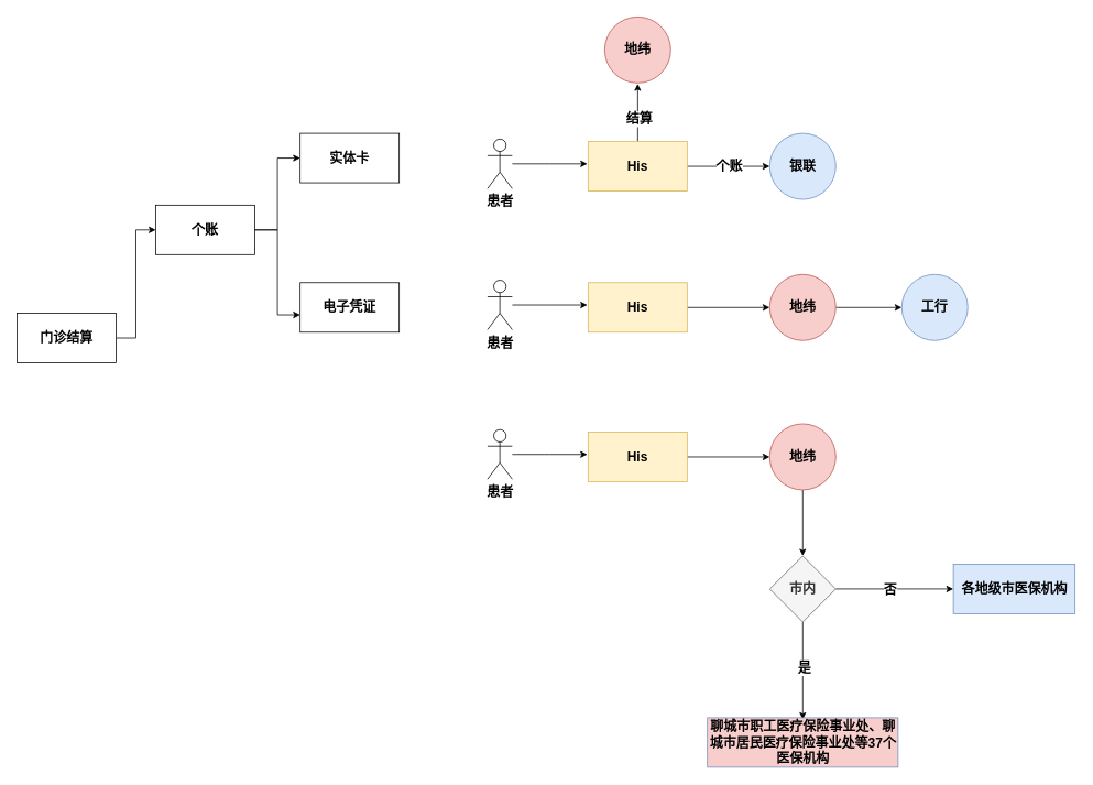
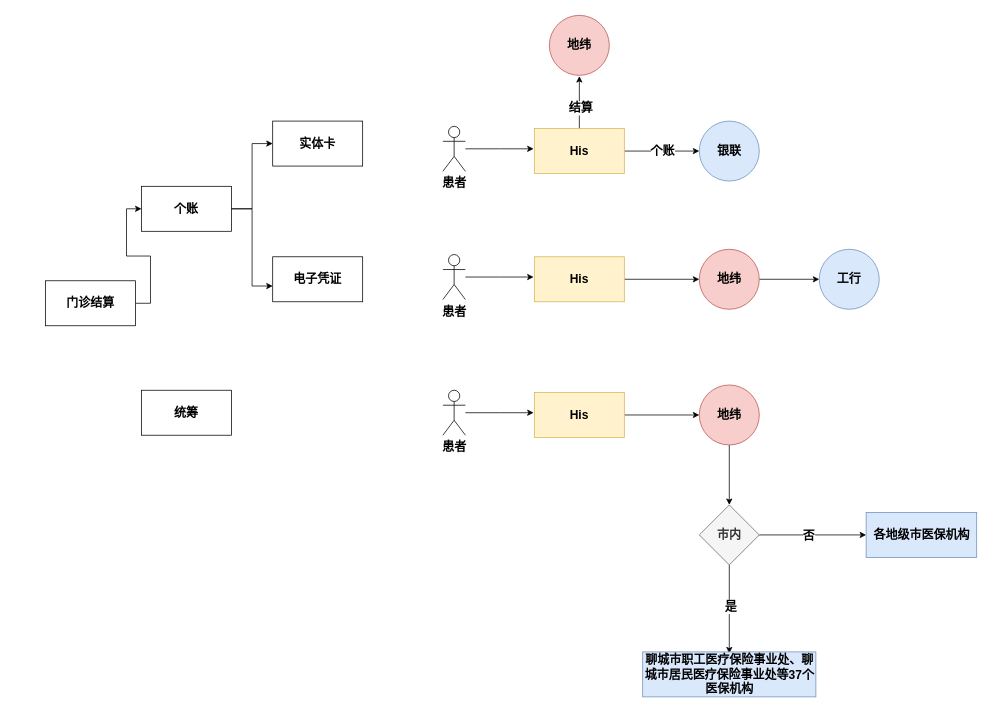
- <mxCell id="25" value="&lt;b&gt;&lt;font style=&quot;font-size: 16px;&quot;&gt;门诊结算&lt;/font&gt;&lt;/b&gt;" style="rounded=0;whiteSpace=wrap;html=1;" vertex="1" parent="1"><mxGeometry x="20" y="379" width="120" height="60" as="geometry" /></mxCell>
+ <mxCell id="25" value="&lt;b&gt;&lt;font style=&quot;font-size: 16px;&quot;&gt;门诊结算&lt;/font&gt;&lt;/b&gt;" style="rounded=0;whiteSpace=wrap;html=1;" vertex="1" parent="1"><mxGeometry x="60" y="374" width="120" height="60" as="geometry" /></mxCell>
+ <mxCell id="28" value="&lt;b style=&quot;font-size: 16px;&quot;&gt;统筹&lt;/b&gt;" style="rounded=0;whiteSpace=wrap;html=1;" vertex="1" parent="1"><mxGeometry x="188" y="520" width="120" height="60" as="geometry" /></mxCell>
- <mxCell id="38" value="&lt;b&gt;&lt;font style=&quot;font-size: 16px;&quot;&gt;聊城市职工医疗保险事业处、聊城市居民医疗保险事业处等37个医保机构&lt;/font&gt;&lt;/b&gt;" style="rounded=0;whiteSpace=wrap;html=1;fillColor=#f8cecc;strokeColor=#6c8ebf;" vertex="1" parent="1"><mxGeometry x="856.5" y="869" width="231" height="60" as="geometry" /></mxCell>
+ <mxCell id="38" value="&lt;b&gt;&lt;font style=&quot;font-size: 16px;&quot;&gt;聊城市职工医疗保险事业处、聊城市居民医疗保险事业处等37个医保机构&lt;/font&gt;&lt;/b&gt;" style="rounded=0;whiteSpace=wrap;html=1;fillColor=#dae8fc;strokeColor=#6c8ebf;" vertex="1" parent="1"><mxGeometry x="856.5" y="869" width="231" height="60" as="geometry" /></mxCell>
